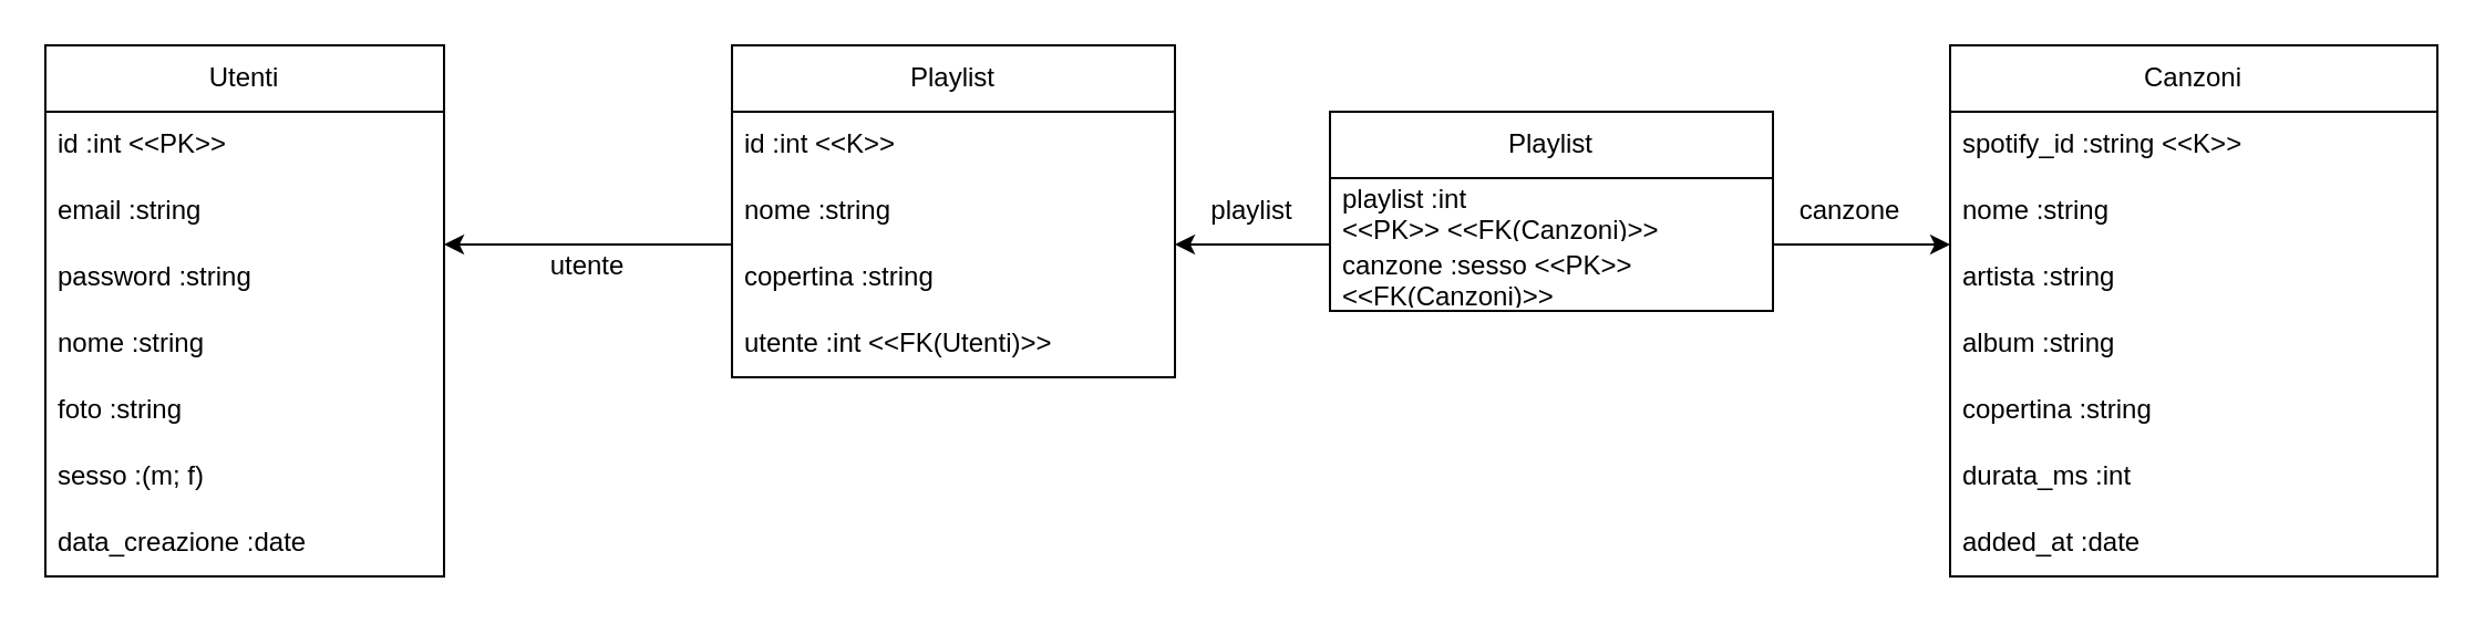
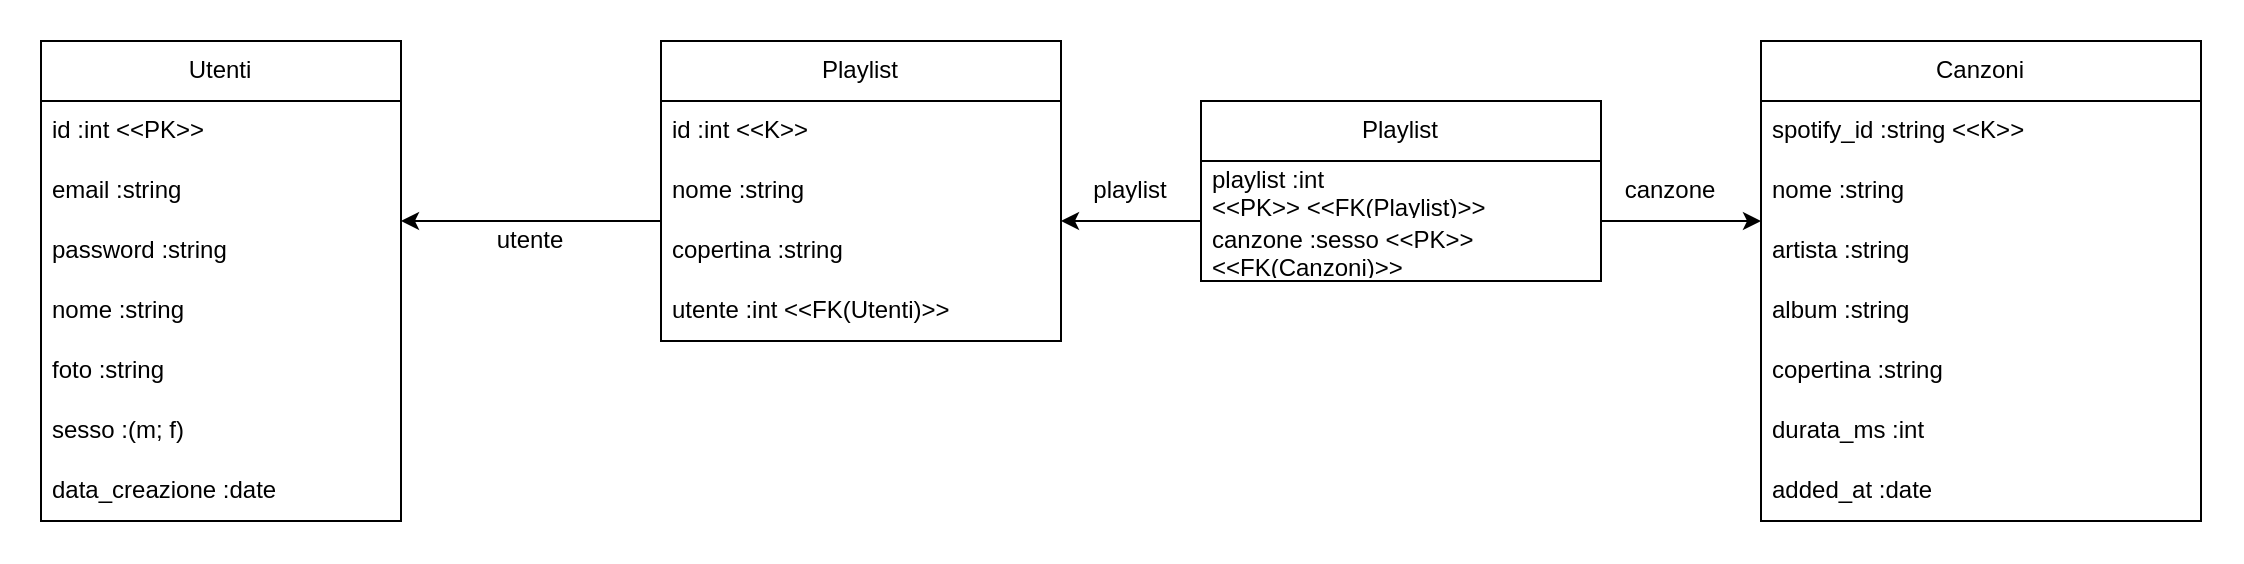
- <mxCell id="26" value="playlist :int&amp;nbsp;&lt;div&gt;&lt;span style=&quot;background-color: transparent; color: light-dark(rgb(0, 0, 0), rgb(255, 255, 255));&quot;&gt;&amp;lt;&amp;lt;PK&amp;gt;&amp;gt; &amp;lt;&amp;lt;FK(Canzoni)&amp;gt;&amp;gt;&lt;/span&gt;&lt;/div&gt;" style="text;strokeColor=none;fillColor=none;align=left;verticalAlign=middle;spacingLeft=4;spacingRight=4;overflow=hidden;points=[[0,0.5],[1,0.5]];portConstraint=eastwest;rotatable=0;whiteSpace=wrap;html=1;" vertex="1" parent="25"><mxGeometry y="30" width="200" height="30" as="geometry" /></mxCell>
+ <mxCell id="26" value="playlist :int&amp;nbsp;&lt;div&gt;&lt;span style=&quot;background-color: transparent; color: light-dark(rgb(0, 0, 0), rgb(255, 255, 255));&quot;&gt;&amp;lt;&amp;lt;PK&amp;gt;&amp;gt; &amp;lt;&amp;lt;FK(Playlist)&amp;gt;&amp;gt;&lt;/span&gt;&lt;/div&gt;" style="text;strokeColor=none;fillColor=none;align=left;verticalAlign=middle;spacingLeft=4;spacingRight=4;overflow=hidden;points=[[0,0.5],[1,0.5]];portConstraint=eastwest;rotatable=0;whiteSpace=wrap;html=1;" vertex="1" parent="25"><mxGeometry y="30" width="200" height="30" as="geometry" /></mxCell>
